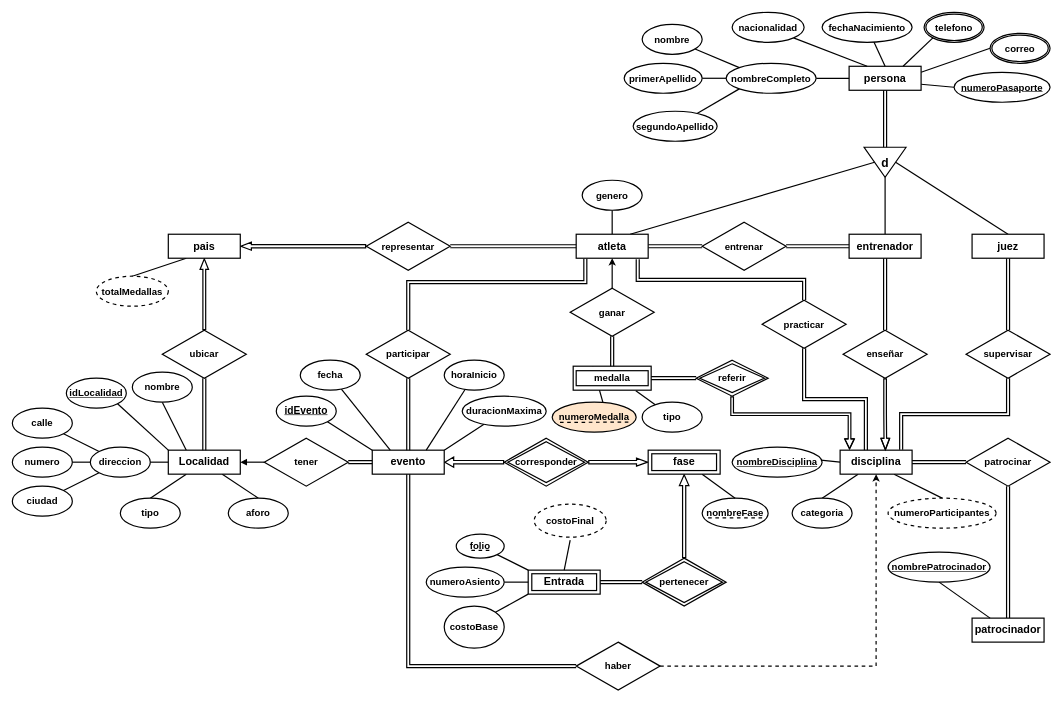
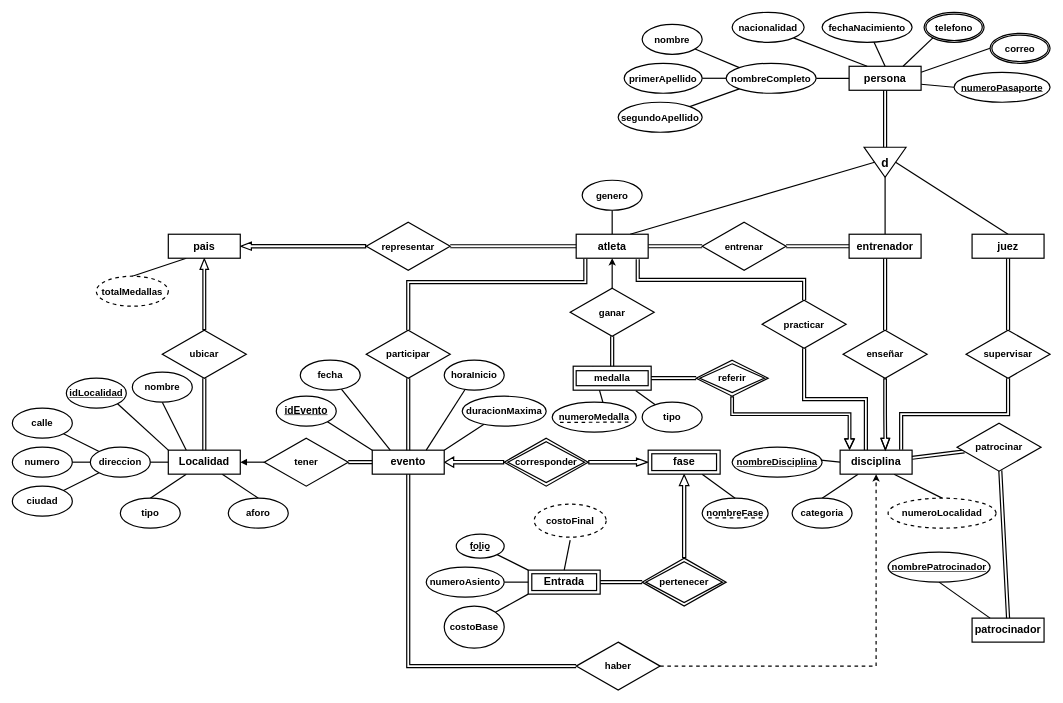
- <mxCell id="65" value="&lt;div&gt;segundo&lt;span style=&quot;background-color: initial;&quot;&gt;Apellido&lt;/span&gt;&lt;/div&gt;" style="ellipse;whiteSpace=wrap;html=1;align=center;fontSize=16;fontStyle=1;strokeWidth=2;" vertex="1" parent="1"><mxGeometry x="1055" y="185" width="140" height="50" as="geometry" /></mxCell>
+ <mxCell id="65" value="&lt;div&gt;segundo&lt;span style=&quot;background-color: initial;&quot;&gt;Apellido&lt;/span&gt;&lt;/div&gt;" style="ellipse;whiteSpace=wrap;html=1;align=center;fontSize=16;fontStyle=1;strokeWidth=2;" vertex="1" parent="1"><mxGeometry x="1030" y="170" width="140" height="50" as="geometry" /></mxCell>
- <mxCell id="134" value="&lt;div&gt;numeroMedalla&lt;/div&gt;" style="ellipse;whiteSpace=wrap;html=1;align=center;fontSize=16;fontStyle=1;strokeWidth=2;fillColor=#ffe6cc;" vertex="1" parent="1"><mxGeometry x="920" y="670" width="140" height="50" as="geometry" /></mxCell>
+ <mxCell id="134" value="&lt;div&gt;numeroMedalla&lt;/div&gt;" style="ellipse;whiteSpace=wrap;html=1;align=center;fontSize=16;fontStyle=1;strokeWidth=2;" vertex="1" parent="1"><mxGeometry x="920" y="670" width="140" height="50" as="geometry" /></mxCell>
- <mxCell id="82" value="&lt;b&gt;patrocinar&lt;/b&gt;" style="shape=rhombus;perimeter=rhombusPerimeter;whiteSpace=wrap;html=1;align=center;fontFamily=Helvetica;fontSize=16;labelBackgroundColor=default;strokeWidth=2;" vertex="1" parent="1"><mxGeometry x="1610" y="730" width="140" height="80" as="geometry" /></mxCell>
+ <mxCell id="82" value="&lt;b&gt;patrocinar&lt;/b&gt;" style="shape=rhombus;perimeter=rhombusPerimeter;whiteSpace=wrap;html=1;align=center;fontFamily=Helvetica;fontSize=16;labelBackgroundColor=default;strokeWidth=2;" vertex="1" parent="1"><mxGeometry x="1595" y="705" width="140" height="80" as="geometry" /></mxCell>
- <mxCell id="79" value="&lt;div&gt;numero&lt;span style=&quot;background-color: initial;&quot;&gt;Participantes&lt;/span&gt;&lt;/div&gt;" style="ellipse;whiteSpace=wrap;html=1;align=center;fontSize=16;fontStyle=1;strokeWidth=2;verticalAlign=middle;horizontal=1;dashed=1;" vertex="1" parent="1"><mxGeometry x="1480" y="830" width="180" height="50" as="geometry" /></mxCell>
+ <mxCell id="79" value="&lt;div&gt;numero&lt;span style=&quot;background-color: initial;&quot;&gt;Localidad&lt;/span&gt;&lt;/div&gt;" style="ellipse;whiteSpace=wrap;html=1;align=center;fontSize=16;fontStyle=1;strokeWidth=2;verticalAlign=middle;horizontal=1;dashed=1;" vertex="1" parent="1"><mxGeometry x="1480" y="830" width="180" height="50" as="geometry" /></mxCell>
